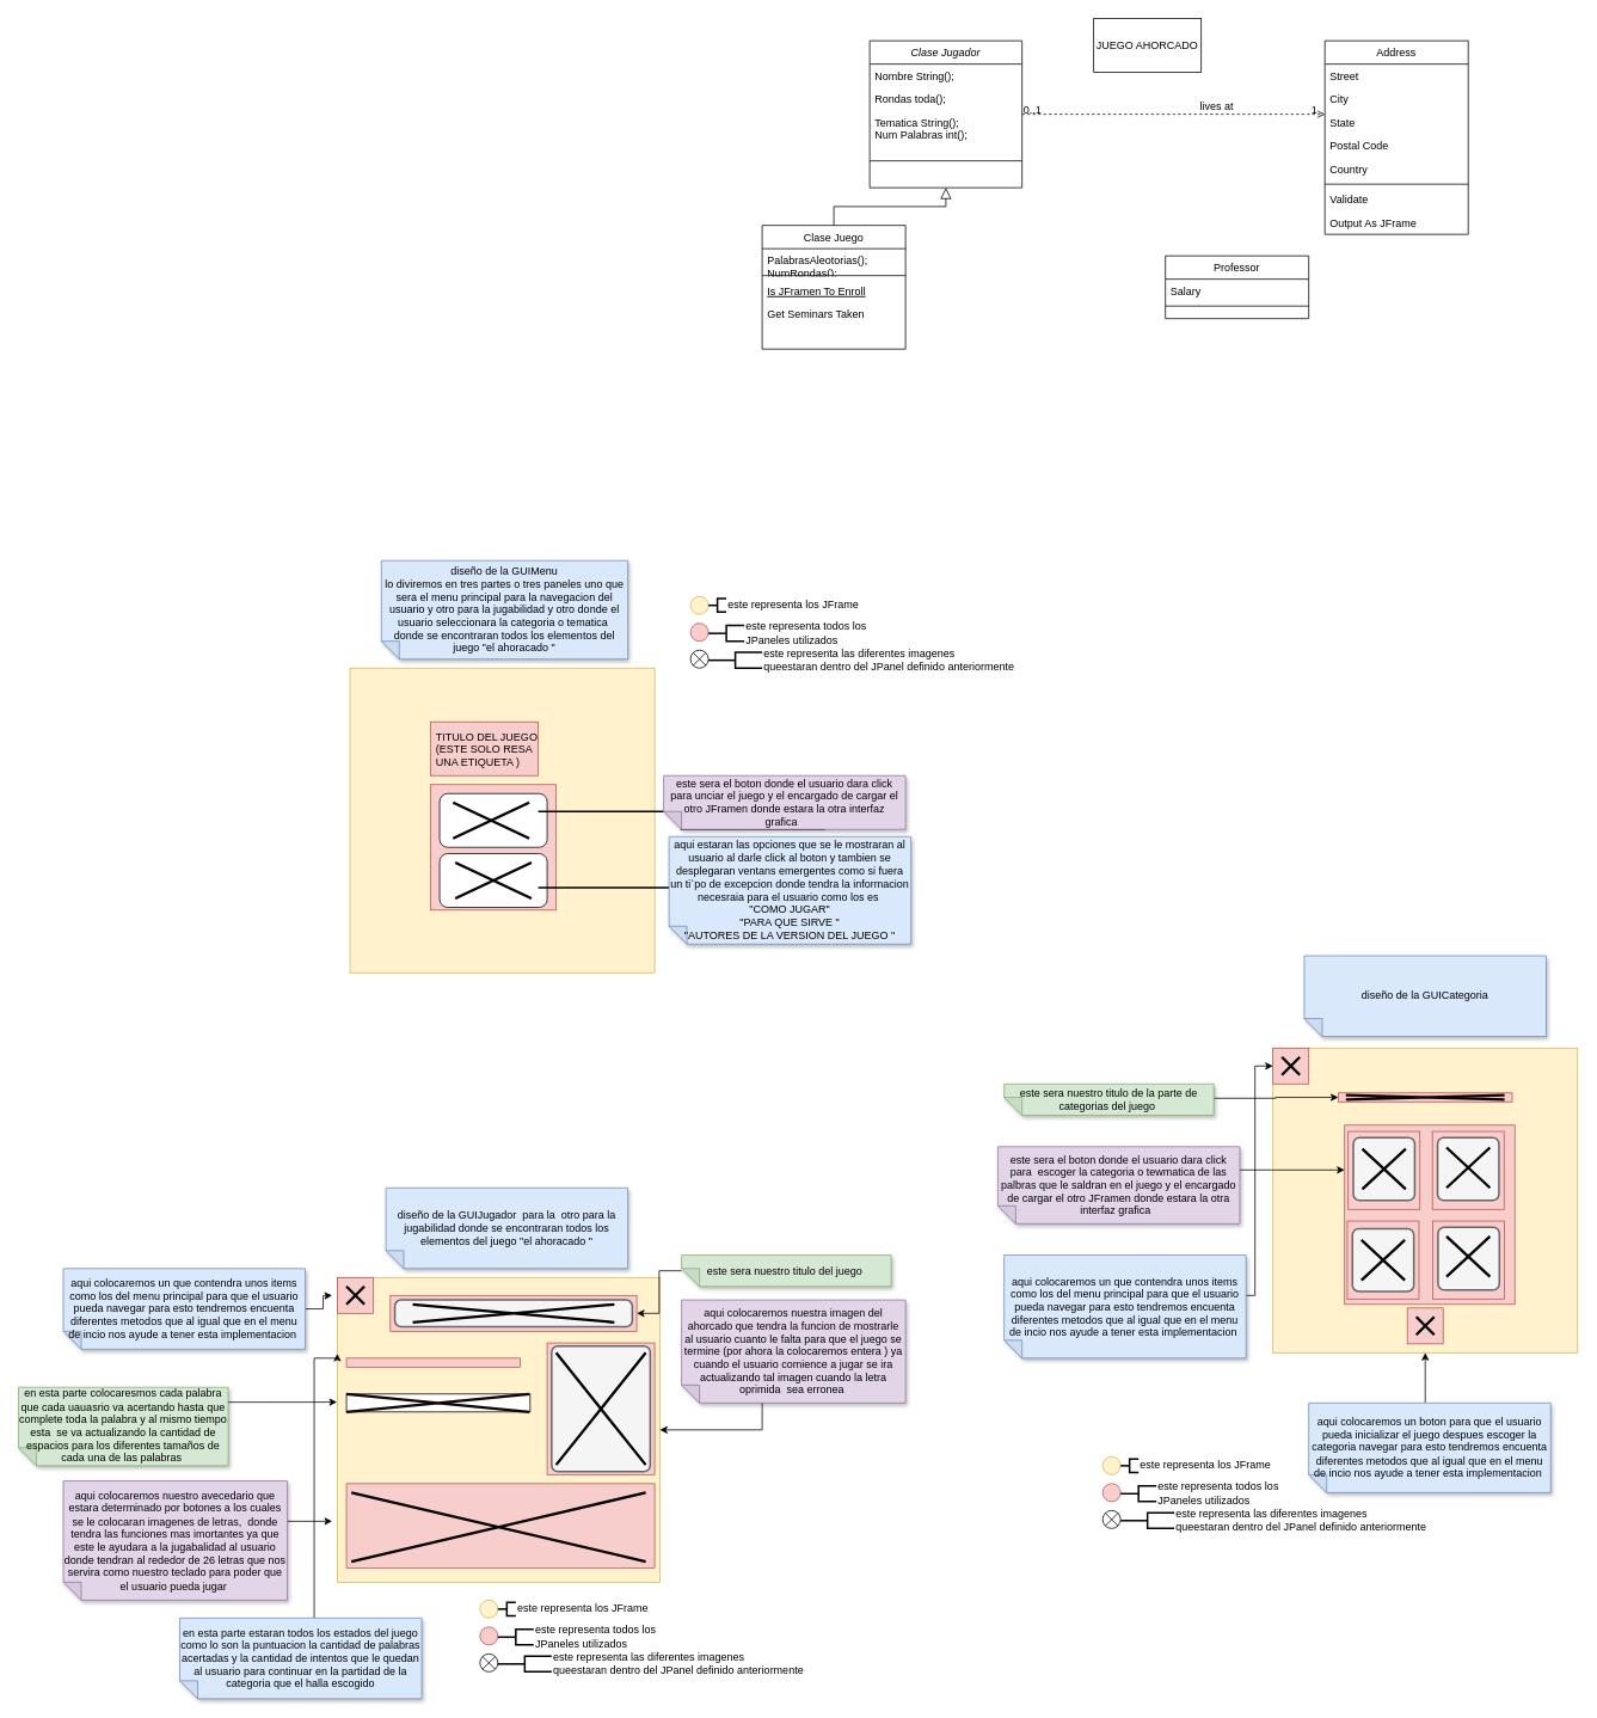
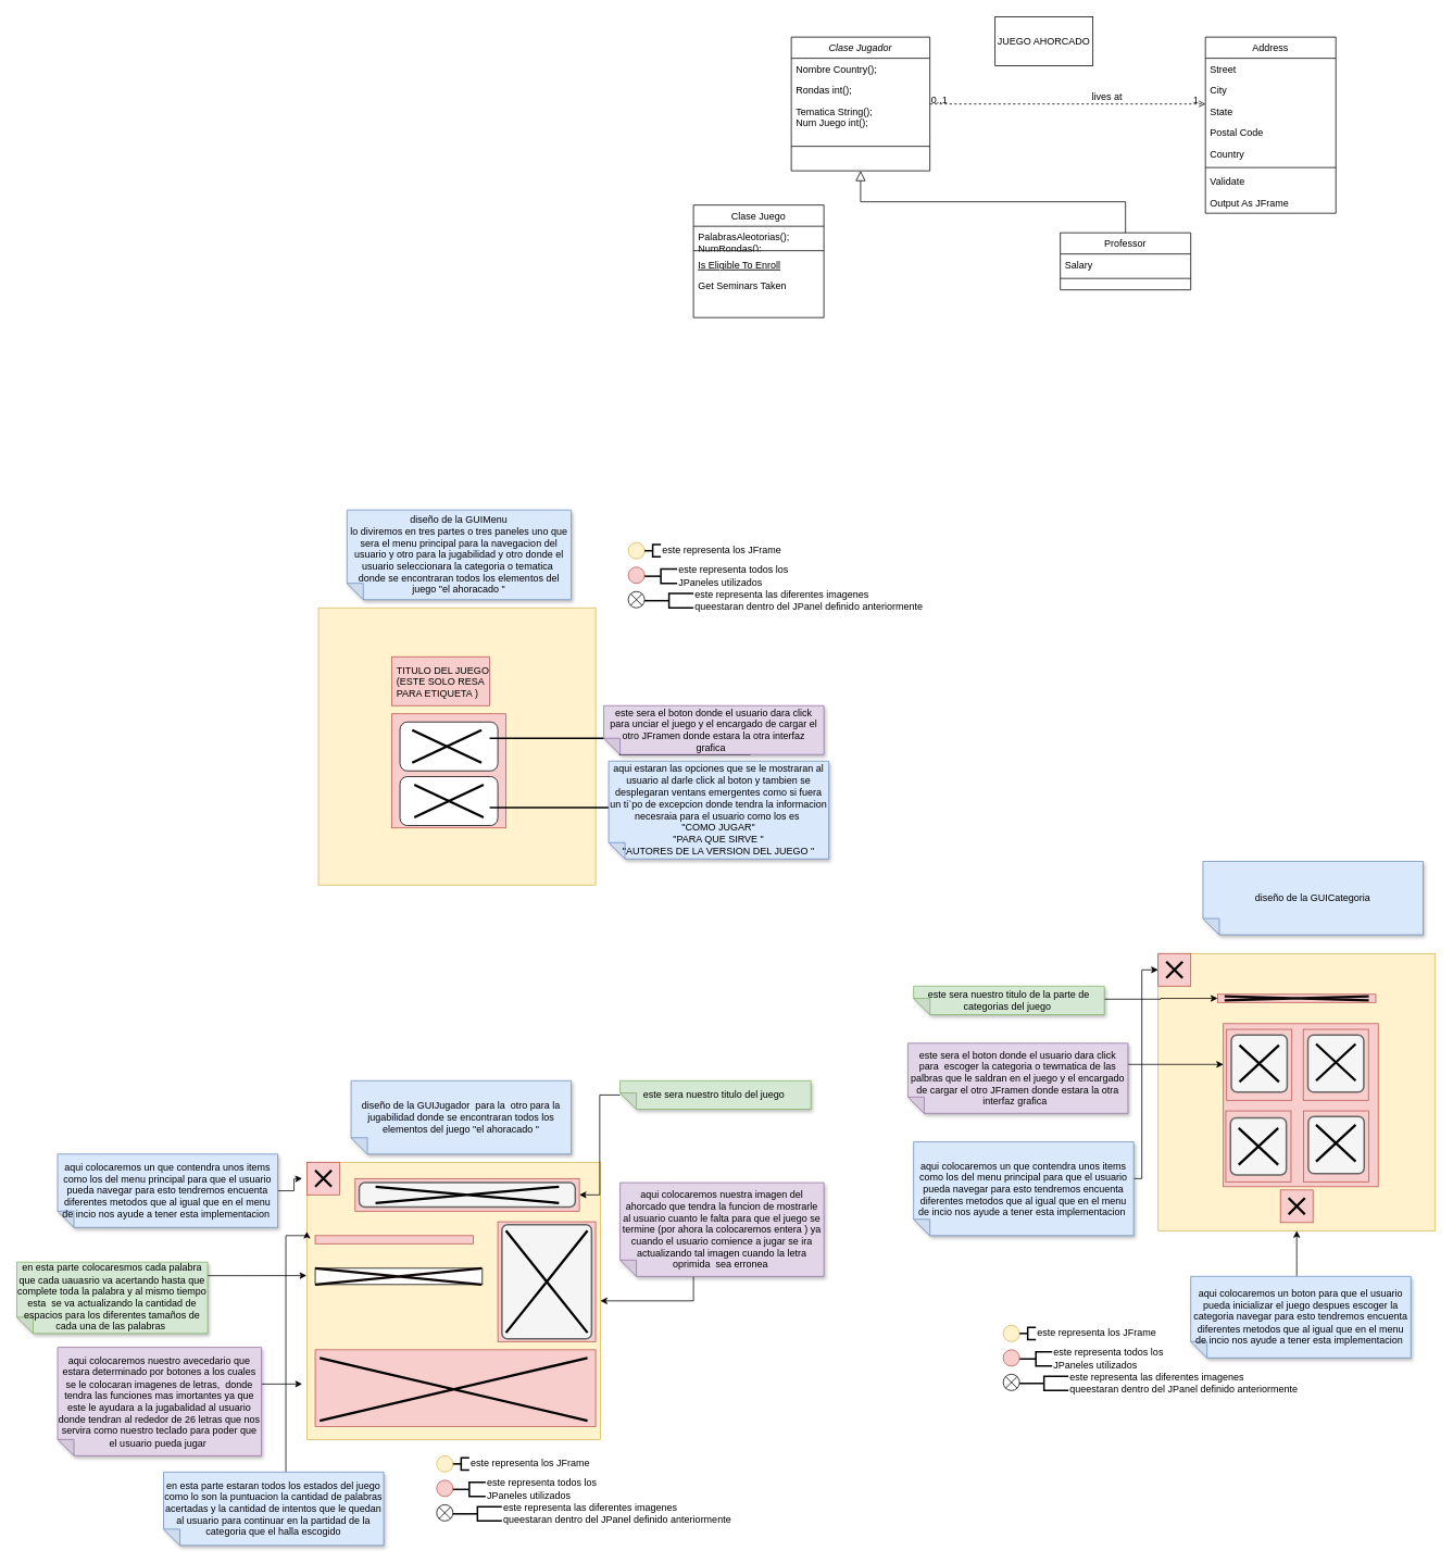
- <mxCell id="4" value="Nombre String();" style="text;align=left;verticalAlign=top;spacingLeft=4;spacingRight=4;overflow=hidden;rotatable=0;points=[[0,0.5],[1,0.5]];portConstraint=eastwest;" vertex="1" parent="3"><mxGeometry y="26" width="170" height="26" as="geometry" /></mxCell>
+ <mxCell id="4" value="Nombre Country();" style="text;align=left;verticalAlign=top;spacingLeft=4;spacingRight=4;overflow=hidden;rotatable=0;points=[[0,0.5],[1,0.5]];portConstraint=eastwest;" vertex="1" parent="3"><mxGeometry y="26" width="170" height="26" as="geometry" /></mxCell>
- <mxCell id="5" value="Rondas toda();&#10;" style="text;align=left;verticalAlign=top;spacingLeft=4;spacingRight=4;overflow=hidden;rotatable=0;points=[[0,0.5],[1,0.5]];portConstraint=eastwest;rounded=0;shadow=0;html=0;" vertex="1" parent="3"><mxGeometry y="52" width="170" height="26" as="geometry" /></mxCell>
+ <mxCell id="5" value="Rondas int();&#10;" style="text;align=left;verticalAlign=top;spacingLeft=4;spacingRight=4;overflow=hidden;rotatable=0;points=[[0,0.5],[1,0.5]];portConstraint=eastwest;rounded=0;shadow=0;html=0;" vertex="1" parent="3"><mxGeometry y="52" width="170" height="26" as="geometry" /></mxCell>
- <mxCell id="6" value="Tematica String();&#10;Num Palabras int();&#10;" style="text;align=left;verticalAlign=top;spacingLeft=4;spacingRight=4;overflow=hidden;rotatable=0;points=[[0,0.5],[1,0.5]];portConstraint=eastwest;rounded=0;shadow=0;html=0;" vertex="1" parent="3"><mxGeometry y="78" width="170" height="52" as="geometry" /></mxCell>
+ <mxCell id="6" value="Tematica String();&#10;Num Juego int();&#10;" style="text;align=left;verticalAlign=top;spacingLeft=4;spacingRight=4;overflow=hidden;rotatable=0;points=[[0,0.5],[1,0.5]];portConstraint=eastwest;rounded=0;shadow=0;html=0;" vertex="1" parent="3"><mxGeometry y="78" width="170" height="52" as="geometry" /></mxCell>
- <mxCell id="13" value="" style="endArrow=block;endSize=10;endFill=0;shadow=0;strokeWidth=1;rounded=0;edgeStyle=elbowEdgeStyle;elbow=vertical;" edge="1" parent="1" source="8" target="3"><mxGeometry width="160" relative="1" as="geometry"><mxPoint x="1170" y="128" as="sourcePoint" /><mxPoint x="1170" y="128" as="targetPoint" /></mxGeometry></mxCell>
+ <mxCell id="17" value="" style="endArrow=block;endSize=10;endFill=0;shadow=0;strokeWidth=1;rounded=0;edgeStyle=elbowEdgeStyle;elbow=vertical;" edge="1" parent="1" source="14" target="3"><mxGeometry width="160" relative="1" as="geometry"><mxPoint x="1180" y="298" as="sourcePoint" /><mxPoint x="1280" y="196" as="targetPoint" /></mxGeometry></mxCell>
- <mxCell id="11" value="Is JFramen To Enroll" style="text;align=left;verticalAlign=top;spacingLeft=4;spacingRight=4;overflow=hidden;rotatable=0;points=[[0,0.5],[1,0.5]];portConstraint=eastwest;fontStyle=4" vertex="1" parent="8"><mxGeometry y="60" width="160" height="26" as="geometry" /></mxCell>
+ <mxCell id="11" value="Is Eligible To Enroll" style="text;align=left;verticalAlign=top;spacingLeft=4;spacingRight=4;overflow=hidden;rotatable=0;points=[[0,0.5],[1,0.5]];portConstraint=eastwest;fontStyle=4" vertex="1" parent="8"><mxGeometry y="60" width="160" height="26" as="geometry" /></mxCell>
- <mxCell id="40" value="TITULO DEL JUEGO &#10;(ESTE SOLO RESA &#10;UNA ETIQUETA )" style="text;strokeColor=none;fillColor=none;align=left;verticalAlign=middle;spacingLeft=4;spacingRight=4;overflow=hidden;points=[[0,0.5],[1,0.5]];portConstraint=eastwest;rotatable=0;" vertex="1" parent="1"><mxGeometry x="480" y="810" width="150" height="50" as="geometry" /></mxCell>
+ <mxCell id="40" value="TITULO DEL JUEGO &#10;(ESTE SOLO RESA &#10;PARA ETIQUETA )" style="text;strokeColor=none;fillColor=none;align=left;verticalAlign=middle;spacingLeft=4;spacingRight=4;overflow=hidden;points=[[0,0.5],[1,0.5]];portConstraint=eastwest;rotatable=0;" vertex="1" parent="1"><mxGeometry x="480" y="810" width="150" height="50" as="geometry" /></mxCell>
- <mxCell id="69" value="diseño de la GUICategoria&lt;br&gt;" style="shape=note;whiteSpace=wrap;html=1;backgroundOutline=1;darkOpacity=0.05;fillColor=#dae8fc;strokeColor=#6c8ebf;fillStyle=solid;direction=west;gradientDirection=north;shadow=1;size=20;pointerEvents=1;" vertex="1" parent="1"><mxGeometry x="1455" y="1066" width="270" height="90" as="geometry" /></mxCell>
+ <mxCell id="69" value="diseño de la GUICategoria&lt;br&gt;" style="shape=note;whiteSpace=wrap;html=1;backgroundOutline=1;darkOpacity=0.05;fillColor=#dae8fc;strokeColor=#6c8ebf;fillStyle=solid;direction=west;gradientDirection=north;shadow=1;size=20;pointerEvents=1;" vertex="1" parent="1"><mxGeometry x="1475" y="1056" width="270" height="90" as="geometry" /></mxCell>
- <mxCell id="66" value="este sera nuestro titulo del juego&amp;nbsp;" style="shape=note;whiteSpace=wrap;html=1;backgroundOutline=1;darkOpacity=0.05;fillStyle=solid;direction=west;gradientDirection=north;shadow=1;size=20;pointerEvents=1;fillColor=#d5e8d4;strokeColor=#82b366;" vertex="1" parent="1"><mxGeometry x="760" y="1400" width="234" height="35" as="geometry" /></mxCell>
+ <mxCell id="66" value="este sera nuestro titulo del juego&amp;nbsp;" style="shape=note;whiteSpace=wrap;html=1;backgroundOutline=1;darkOpacity=0.05;fillStyle=solid;direction=west;gradientDirection=north;shadow=1;size=20;pointerEvents=1;fillColor=#d5e8d4;strokeColor=#82b366;" vertex="1" parent="1"><mxGeometry x="760" y="1325" width="234" height="35" as="geometry" /></mxCell>
